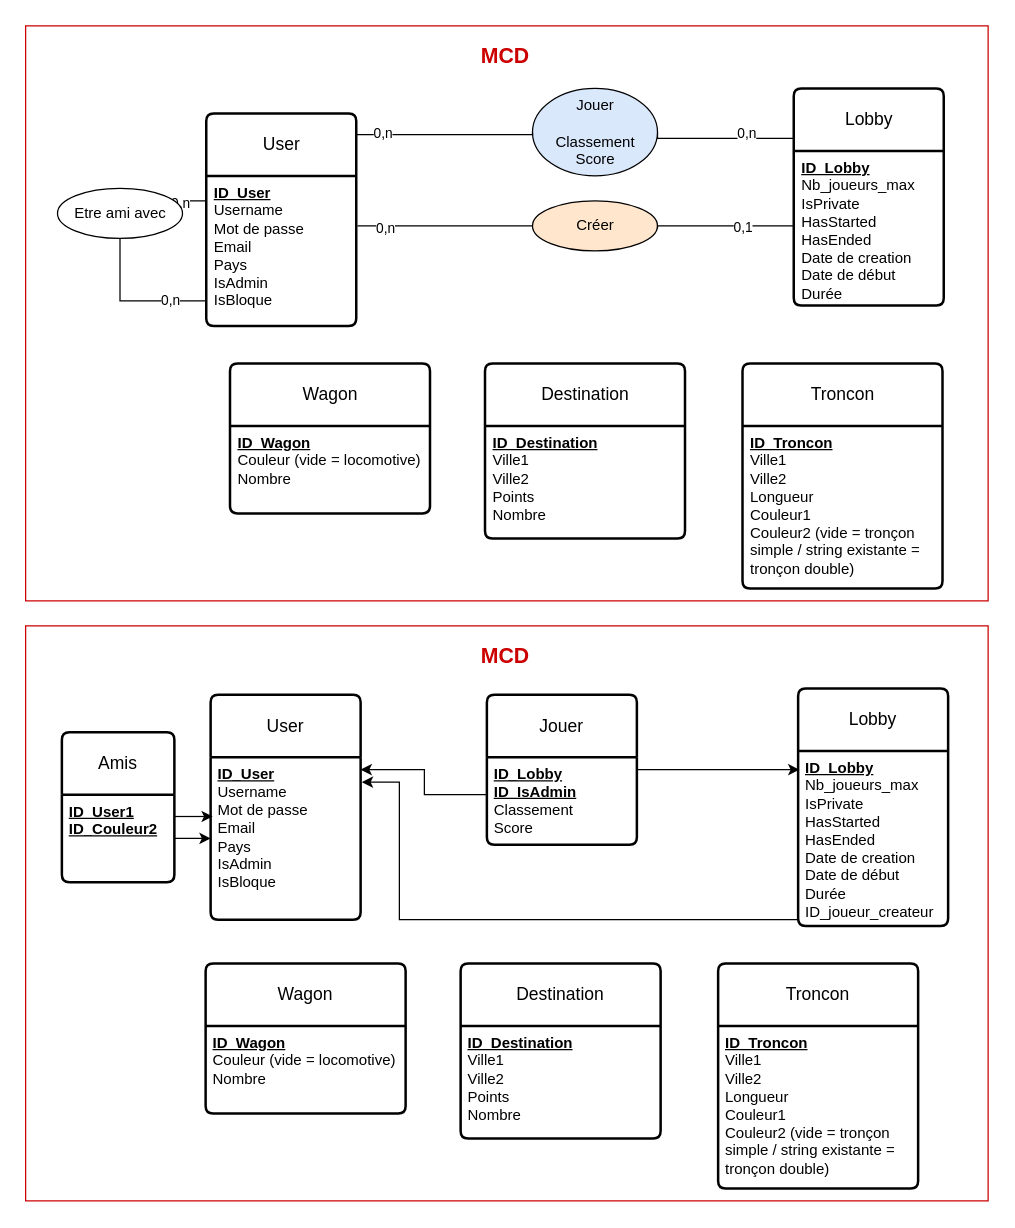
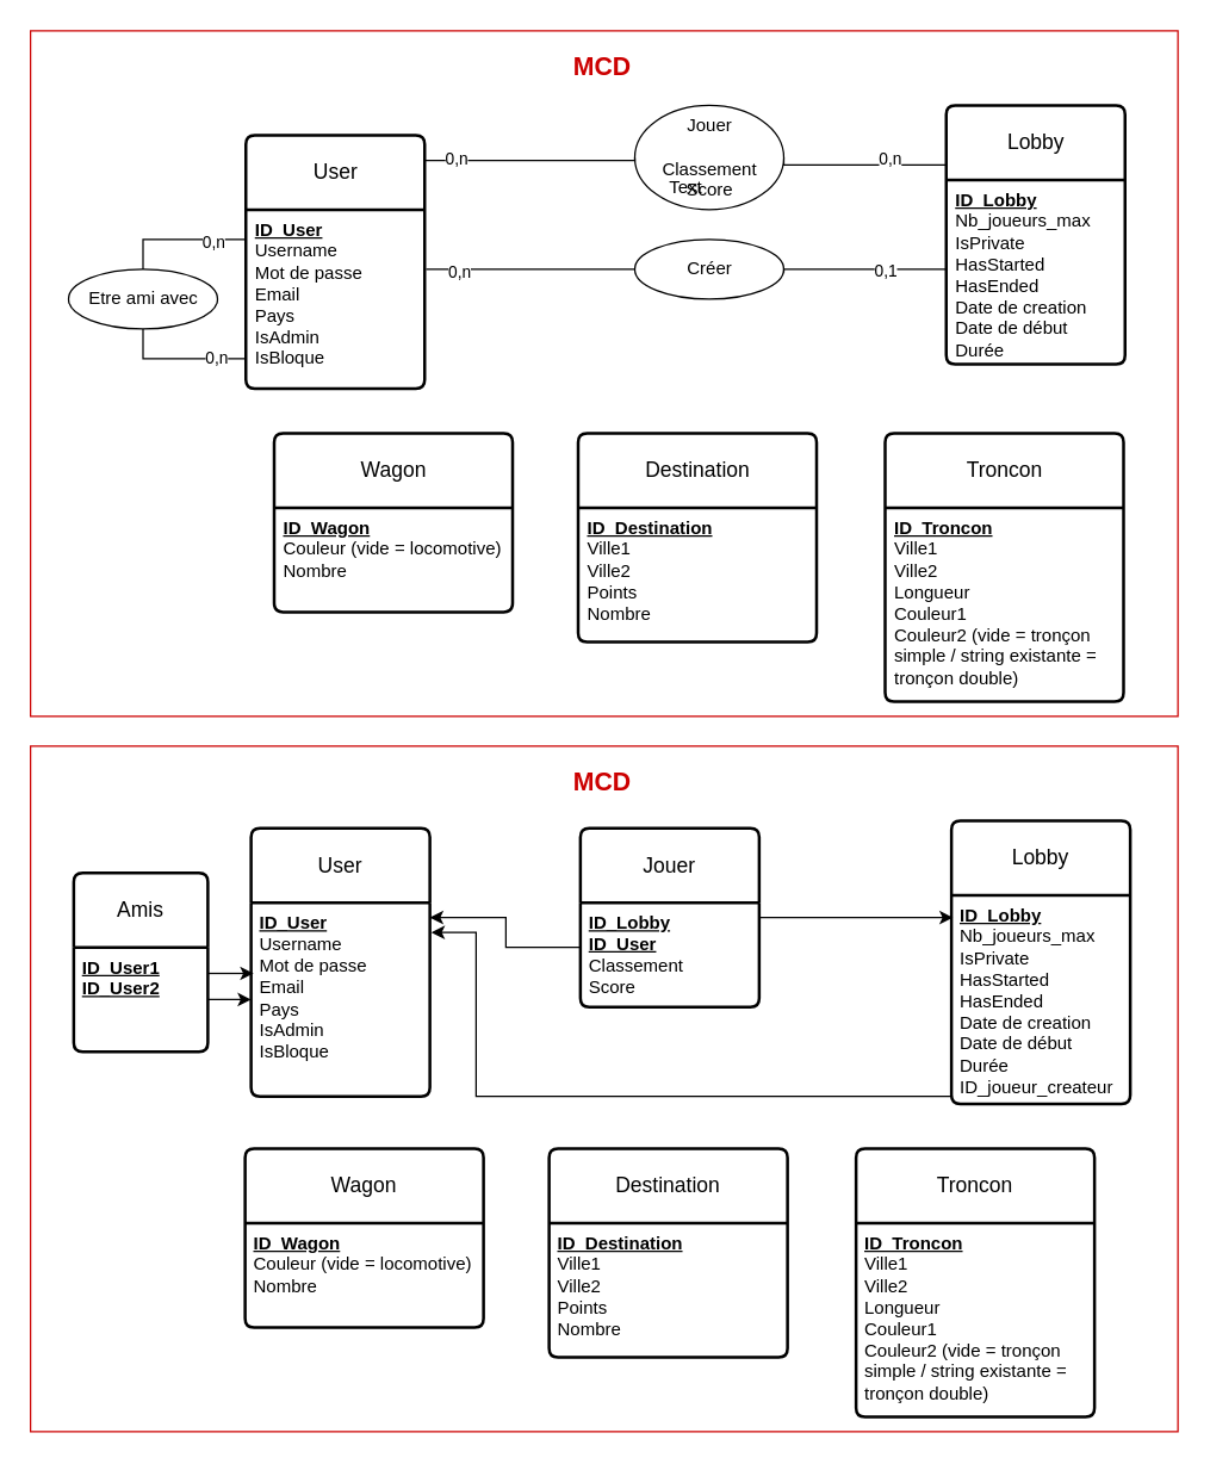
- <mxCell id="13" value="Jouer&lt;br&gt;&lt;br&gt;Classement&lt;br&gt;Score" style="ellipse;whiteSpace=wrap;html=1;align=center;fillColor=#dae8fc;" parent="1" vertex="1"><mxGeometry x="425.5" y="70" width="100" height="70" as="geometry" /></mxCell>
+ <mxCell id="13" value="Jouer&lt;br&gt;&lt;br&gt;Classement&lt;br&gt;Score" style="ellipse;whiteSpace=wrap;html=1;align=center;" parent="1" vertex="1"><mxGeometry x="425.5" y="70" width="100" height="70" as="geometry" /></mxCell>
+ <mxCell id="47" value="Text" style="text;html=1;align=center;verticalAlign=middle;whiteSpace=wrap;rounded=0;" vertex="1" parent="1"><mxGeometry x="430" y="110" width="60" height="30" as="geometry" /></mxCell>
- <mxCell id="6" value="Etre ami avec" style="ellipse;whiteSpace=wrap;html=1;align=center;" parent="1" vertex="1"><mxGeometry x="45.5" y="150" width="100" height="40" as="geometry" /></mxCell>
+ <mxCell id="6" value="Etre ami avec" style="ellipse;whiteSpace=wrap;html=1;align=center;" parent="1" vertex="1"><mxGeometry x="45.5" y="180" width="100" height="40" as="geometry" /></mxCell>
- <mxCell id="24" value="Créer" style="ellipse;whiteSpace=wrap;html=1;align=center;fillColor=#ffe6cc;" parent="1" vertex="1"><mxGeometry x="425.5" y="160" width="100" height="40" as="geometry" /></mxCell>
+ <mxCell id="24" value="Créer" style="ellipse;whiteSpace=wrap;html=1;align=center;" parent="1" vertex="1"><mxGeometry x="425.5" y="160" width="100" height="40" as="geometry" /></mxCell>
- <mxCell id="38" value="&lt;b&gt;&lt;u&gt;ID_Lobby&lt;br&gt;ID_IsAdmin&lt;br&gt;&lt;/u&gt;&lt;/b&gt;Classement&lt;div&gt;Score&lt;/div&gt;" style="align=left;strokeColor=none;fillColor=none;spacingLeft=4;fontSize=12;verticalAlign=top;resizable=0;rotatable=0;part=1;html=1;" parent="37" vertex="1"><mxGeometry y="50" width="120" height="70" as="geometry" /></mxCell>
+ <mxCell id="38" value="&lt;b&gt;&lt;u&gt;ID_Lobby&lt;br&gt;ID_User&lt;br&gt;&lt;/u&gt;&lt;/b&gt;Classement&lt;div&gt;Score&lt;/div&gt;" style="align=left;strokeColor=none;fillColor=none;spacingLeft=4;fontSize=12;verticalAlign=top;resizable=0;rotatable=0;part=1;html=1;" parent="37" vertex="1"><mxGeometry y="50" width="120" height="70" as="geometry" /></mxCell>
- <mxCell id="40" value="&lt;b&gt;&lt;u&gt;ID_User1&lt;br&gt;ID_Couleur2&lt;/u&gt;&lt;/b&gt;" style="align=left;strokeColor=none;fillColor=none;spacingLeft=4;fontSize=12;verticalAlign=top;resizable=0;rotatable=0;part=1;html=1;" parent="39" vertex="1"><mxGeometry y="50" width="90" height="70" as="geometry" /></mxCell>
+ <mxCell id="40" value="&lt;b&gt;&lt;u&gt;ID_User1&lt;br&gt;ID_User2&lt;/u&gt;&lt;/b&gt;" style="align=left;strokeColor=none;fillColor=none;spacingLeft=4;fontSize=12;verticalAlign=top;resizable=0;rotatable=0;part=1;html=1;" parent="39" vertex="1"><mxGeometry y="50" width="90" height="70" as="geometry" /></mxCell>
